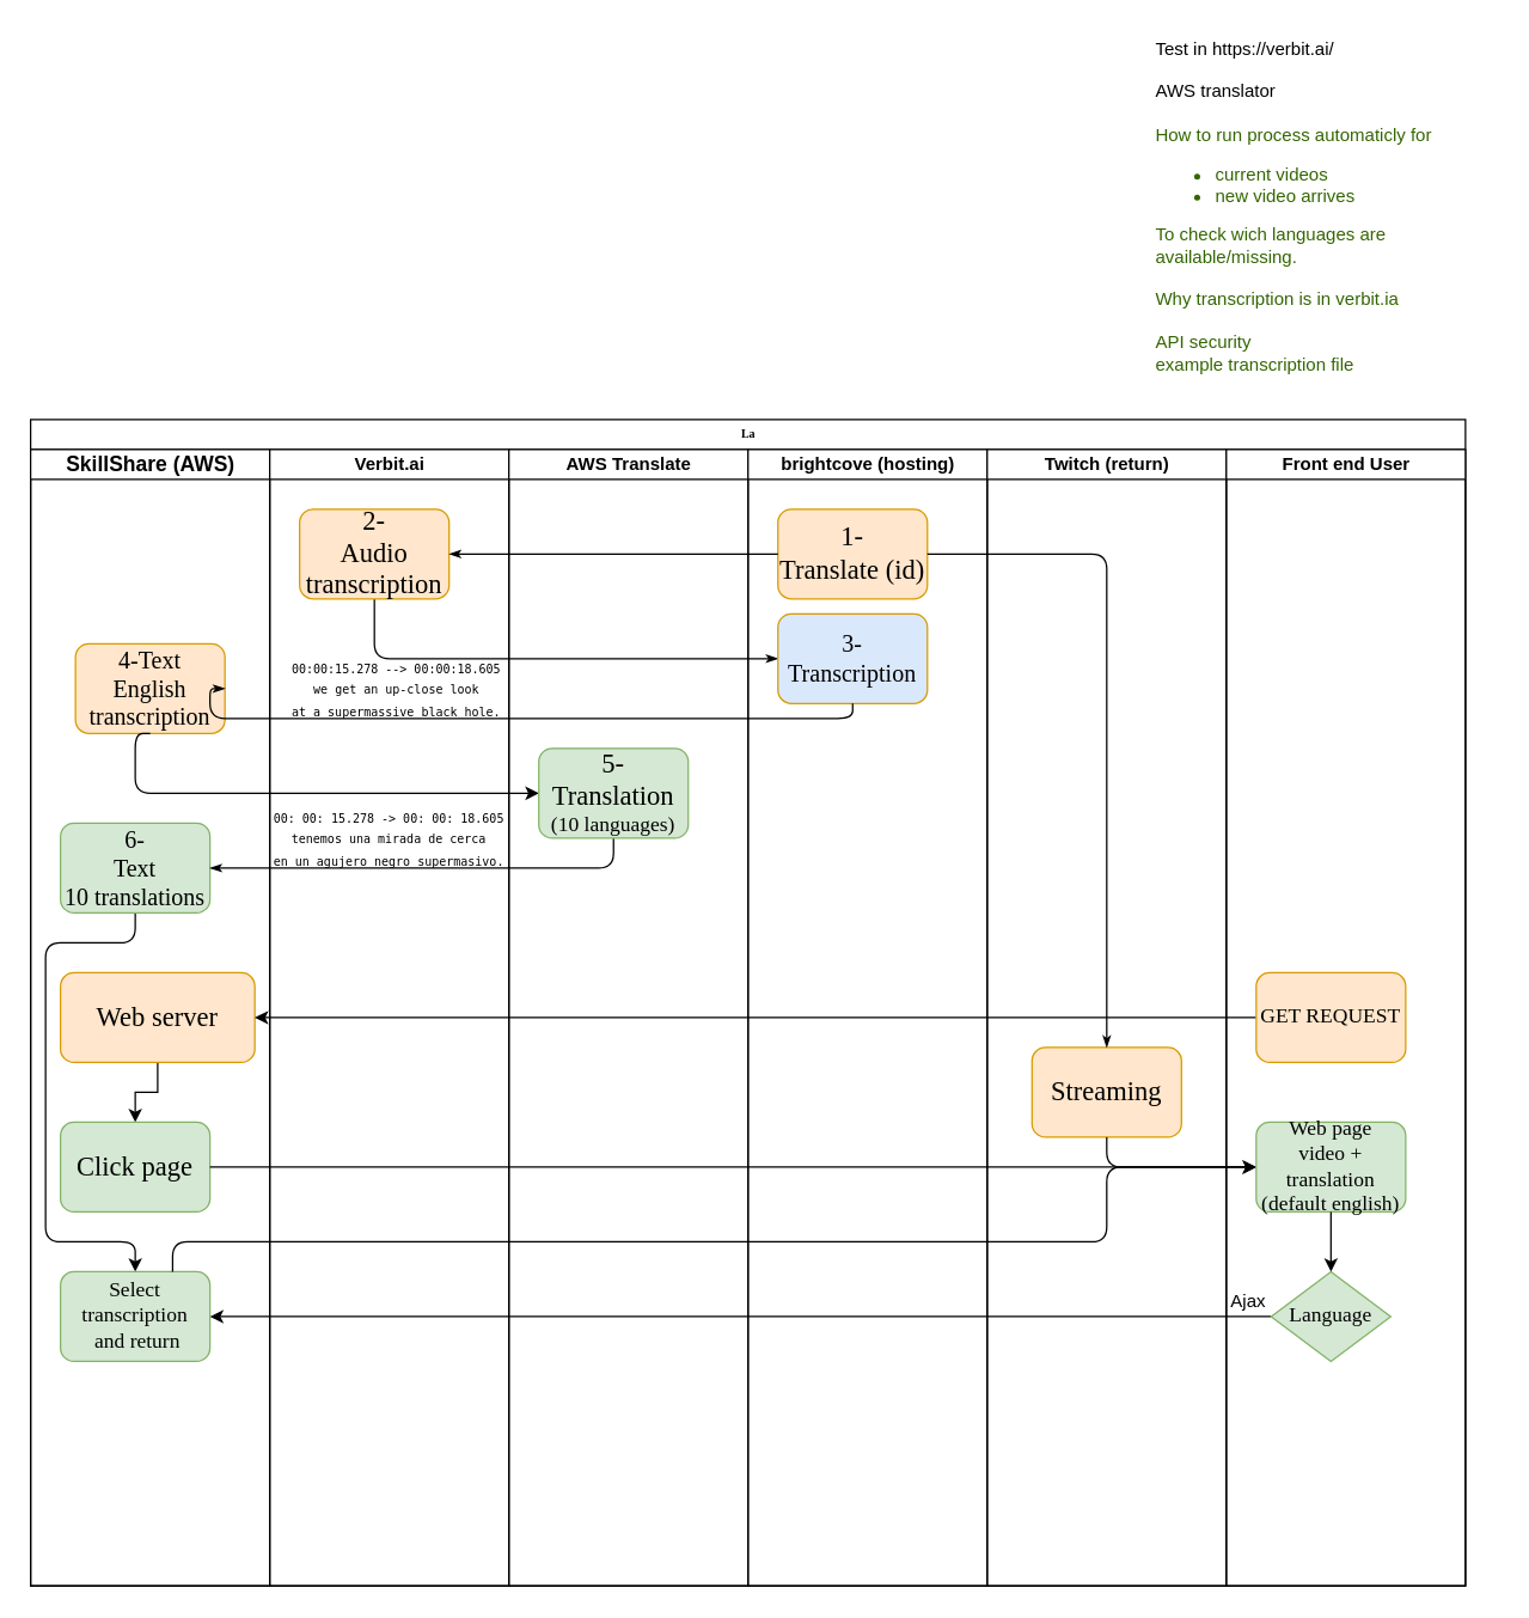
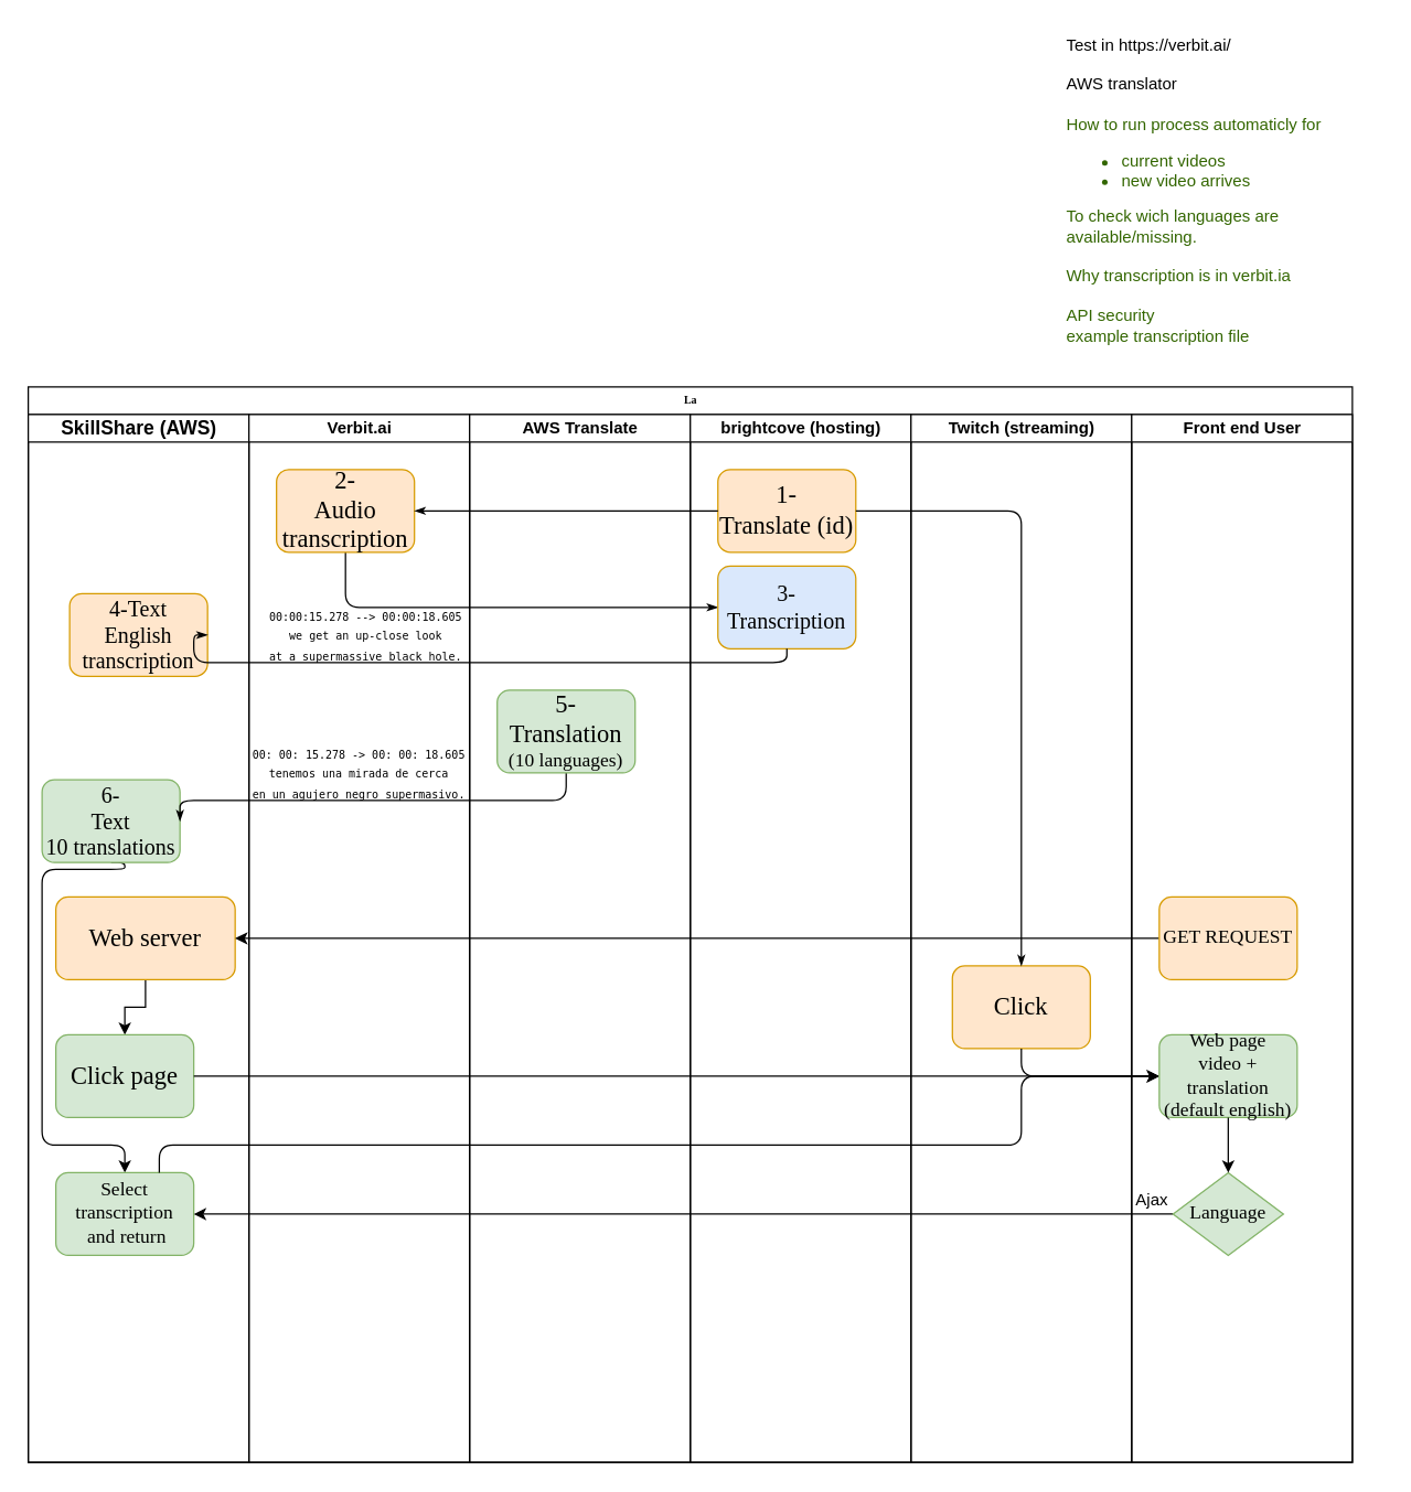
- <mxCell id="24" value="Twitch (return)" style="swimlane;html=1;startSize=20;" parent="3" vertex="1"><mxGeometry x="640" y="20" width="160" height="760" as="geometry" /></mxCell>
+ <mxCell id="24" value="Twitch (streaming)" style="swimlane;html=1;startSize=20;" parent="3" vertex="1"><mxGeometry x="640" y="20" width="160" height="760" as="geometry" /></mxCell>
- <mxCell id="13" style="edgeStyle=orthogonalEdgeStyle;rounded=1;orthogonalLoop=1;jettySize=auto;html=1;exitX=0.5;exitY=1;exitDx=0;exitDy=0;entryX=0;entryY=0.5;entryDx=0;entryDy=0;" parent="3" source="8" target="20" edge="1"><mxGeometry relative="1" as="geometry"><mxPoint x="340" y="460" as="targetPoint" /><mxPoint x="120" y="350" as="sourcePoint" /><Array as="points"><mxPoint x="70" y="250" /></Array></mxGeometry></mxCell>
- <mxCell id="9" value="&lt;font size=&quot;3&quot;&gt;6-&lt;br&gt;Text&lt;br&gt;10 translations&lt;br&gt;&lt;/font&gt;" style="rounded=1;whiteSpace=wrap;html=1;shadow=0;labelBackgroundColor=none;strokeWidth=1;fontFamily=Verdana;fontSize=8;align=center;fillColor=#d5e8d4;strokeColor=#82b366;" parent="5" vertex="1"><mxGeometry x="20" y="250" width="100" height="60" as="geometry" /></mxCell>
+ <mxCell id="9" value="&lt;font size=&quot;3&quot;&gt;6-&lt;br&gt;Text&lt;br&gt;10 translations&lt;br&gt;&lt;/font&gt;" style="rounded=1;whiteSpace=wrap;html=1;shadow=0;labelBackgroundColor=none;strokeWidth=1;fontFamily=Verdana;fontSize=8;align=center;fillColor=#d5e8d4;strokeColor=#82b366;" parent="5" vertex="1"><mxGeometry x="10" y="265" width="100" height="60" as="geometry" /></mxCell>
- <mxCell id="25" value="&lt;font style=&quot;font-size: 18px&quot;&gt;Streaming&lt;/font&gt;" style="rounded=1;whiteSpace=wrap;html=1;shadow=0;labelBackgroundColor=none;strokeWidth=1;fontFamily=Verdana;fontSize=8;align=center;fillColor=#ffe6cc;strokeColor=#d79b00;" parent="24" vertex="1"><mxGeometry x="30" y="400" width="100" height="60" as="geometry" /></mxCell>
+ <mxCell id="25" value="&lt;font style=&quot;font-size: 18px&quot;&gt;Click&lt;/font&gt;" style="rounded=1;whiteSpace=wrap;html=1;shadow=0;labelBackgroundColor=none;strokeWidth=1;fontFamily=Verdana;fontSize=8;align=center;fillColor=#ffe6cc;strokeColor=#d79b00;" parent="24" vertex="1"><mxGeometry x="30" y="400" width="100" height="60" as="geometry" /></mxCell>
